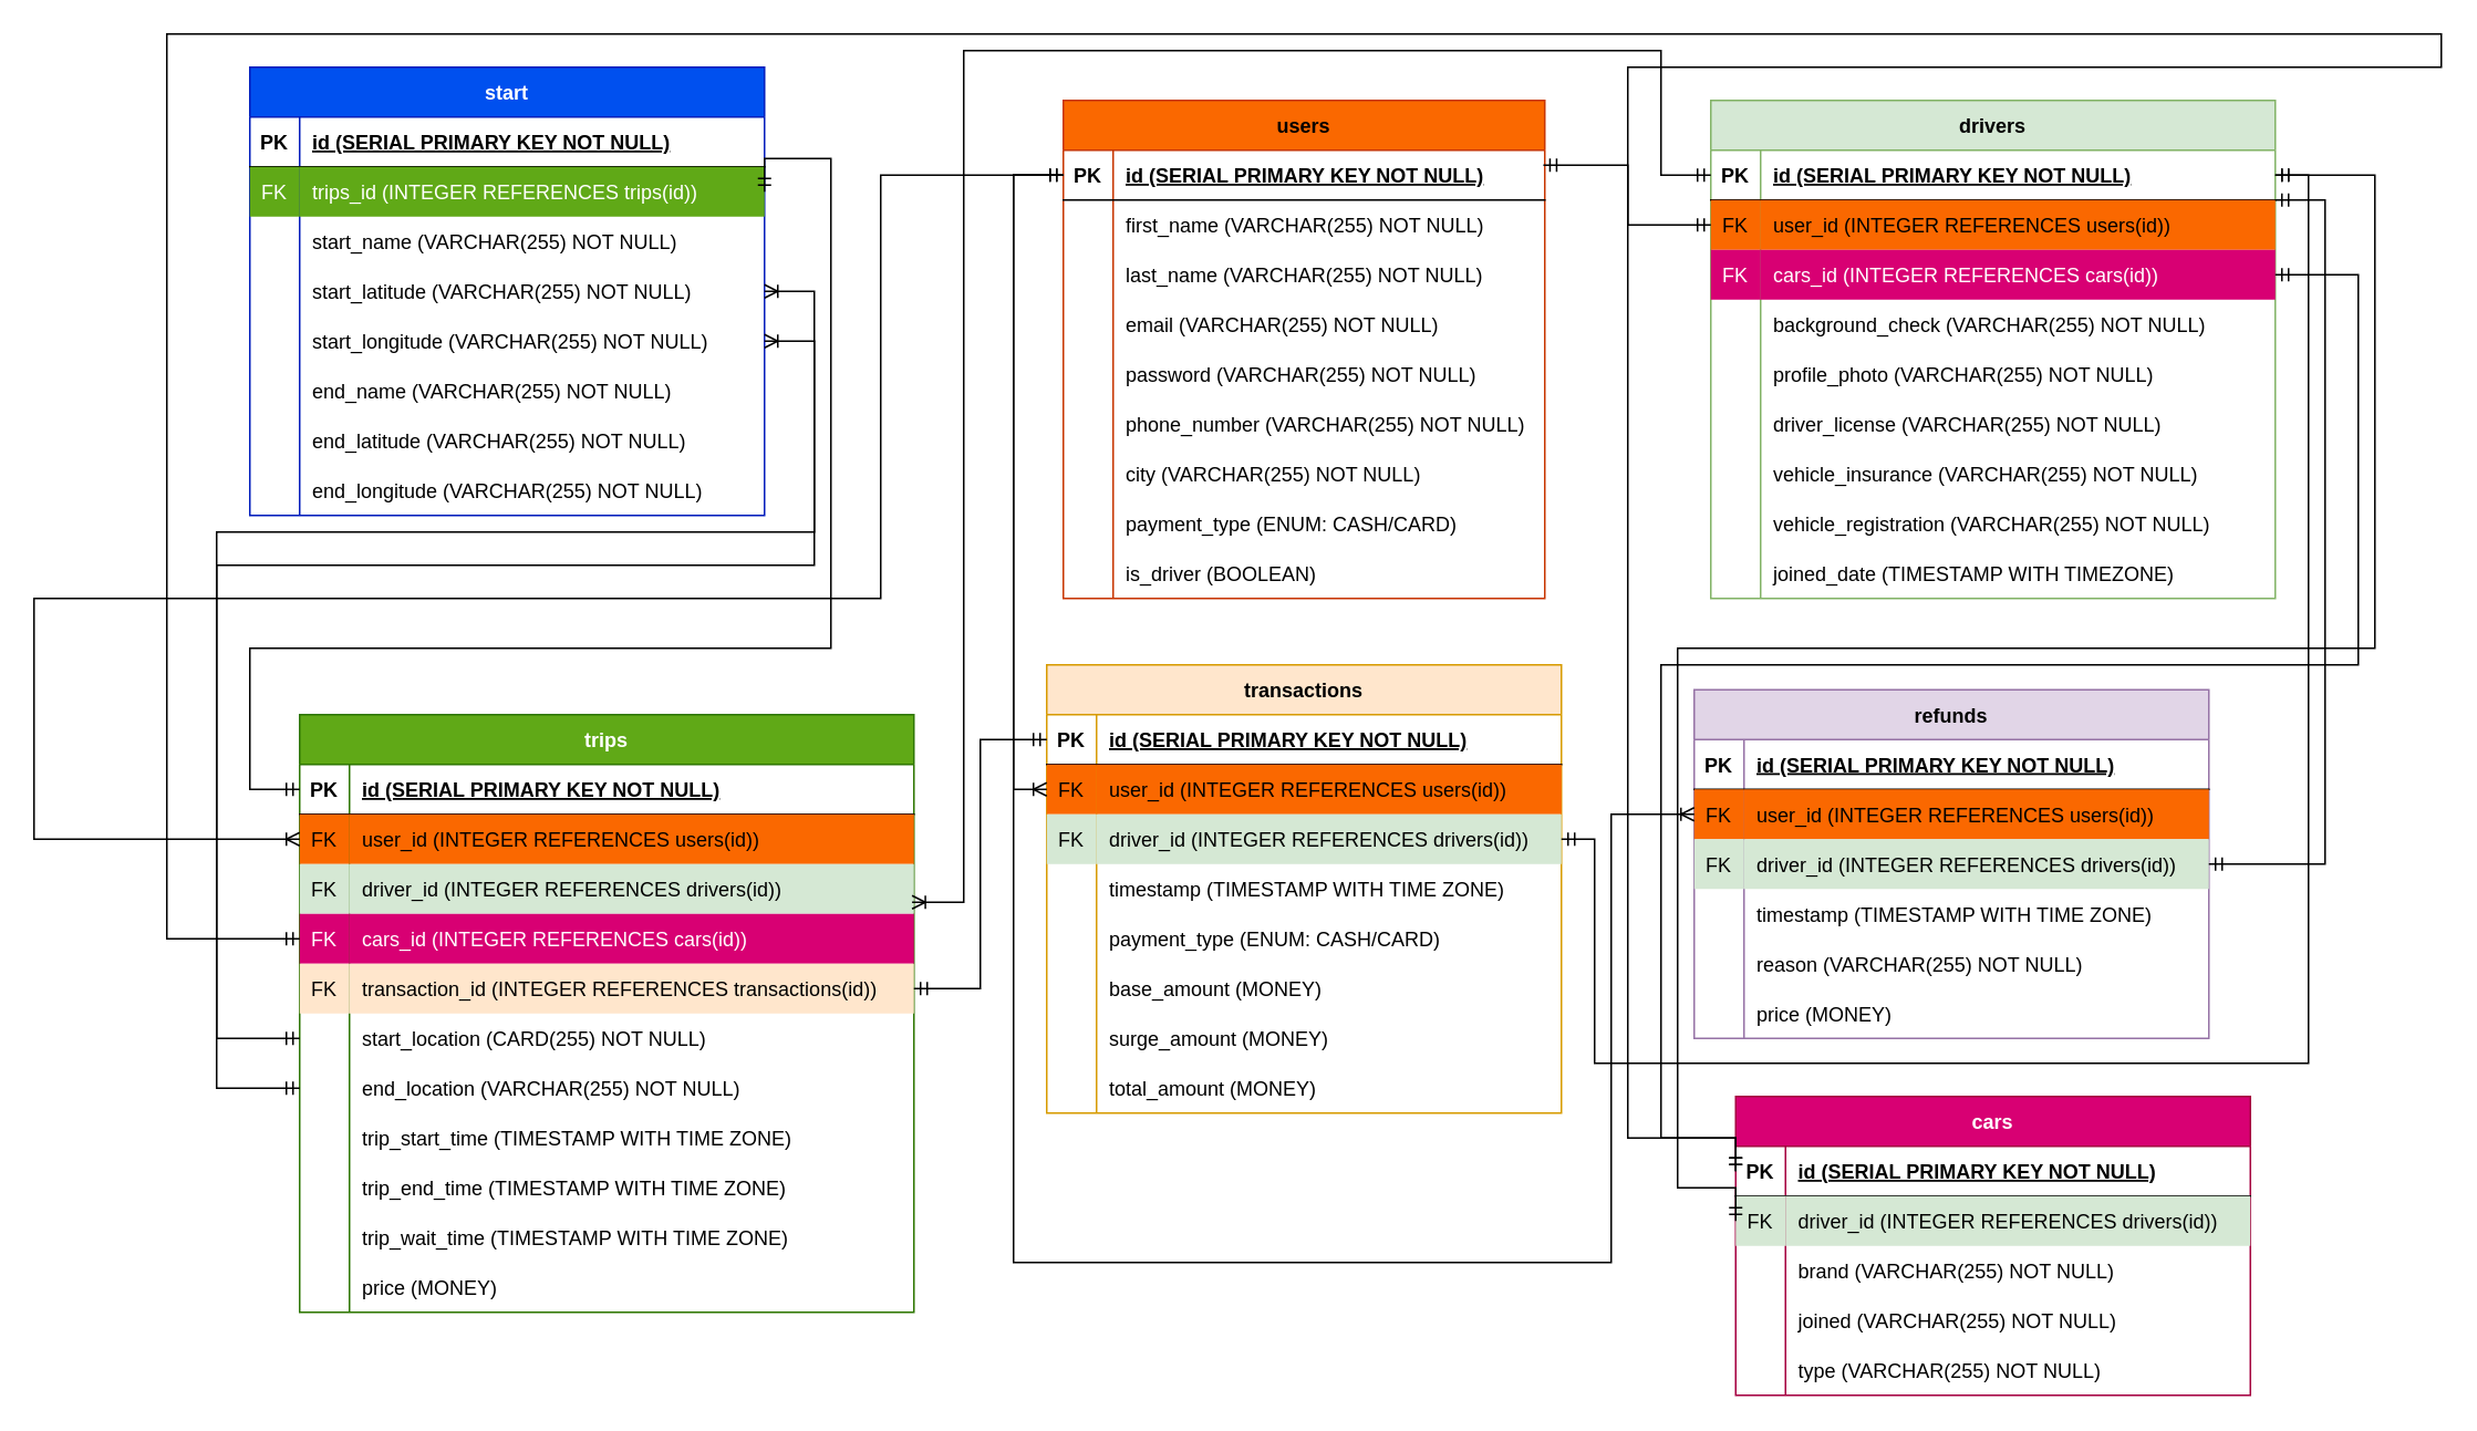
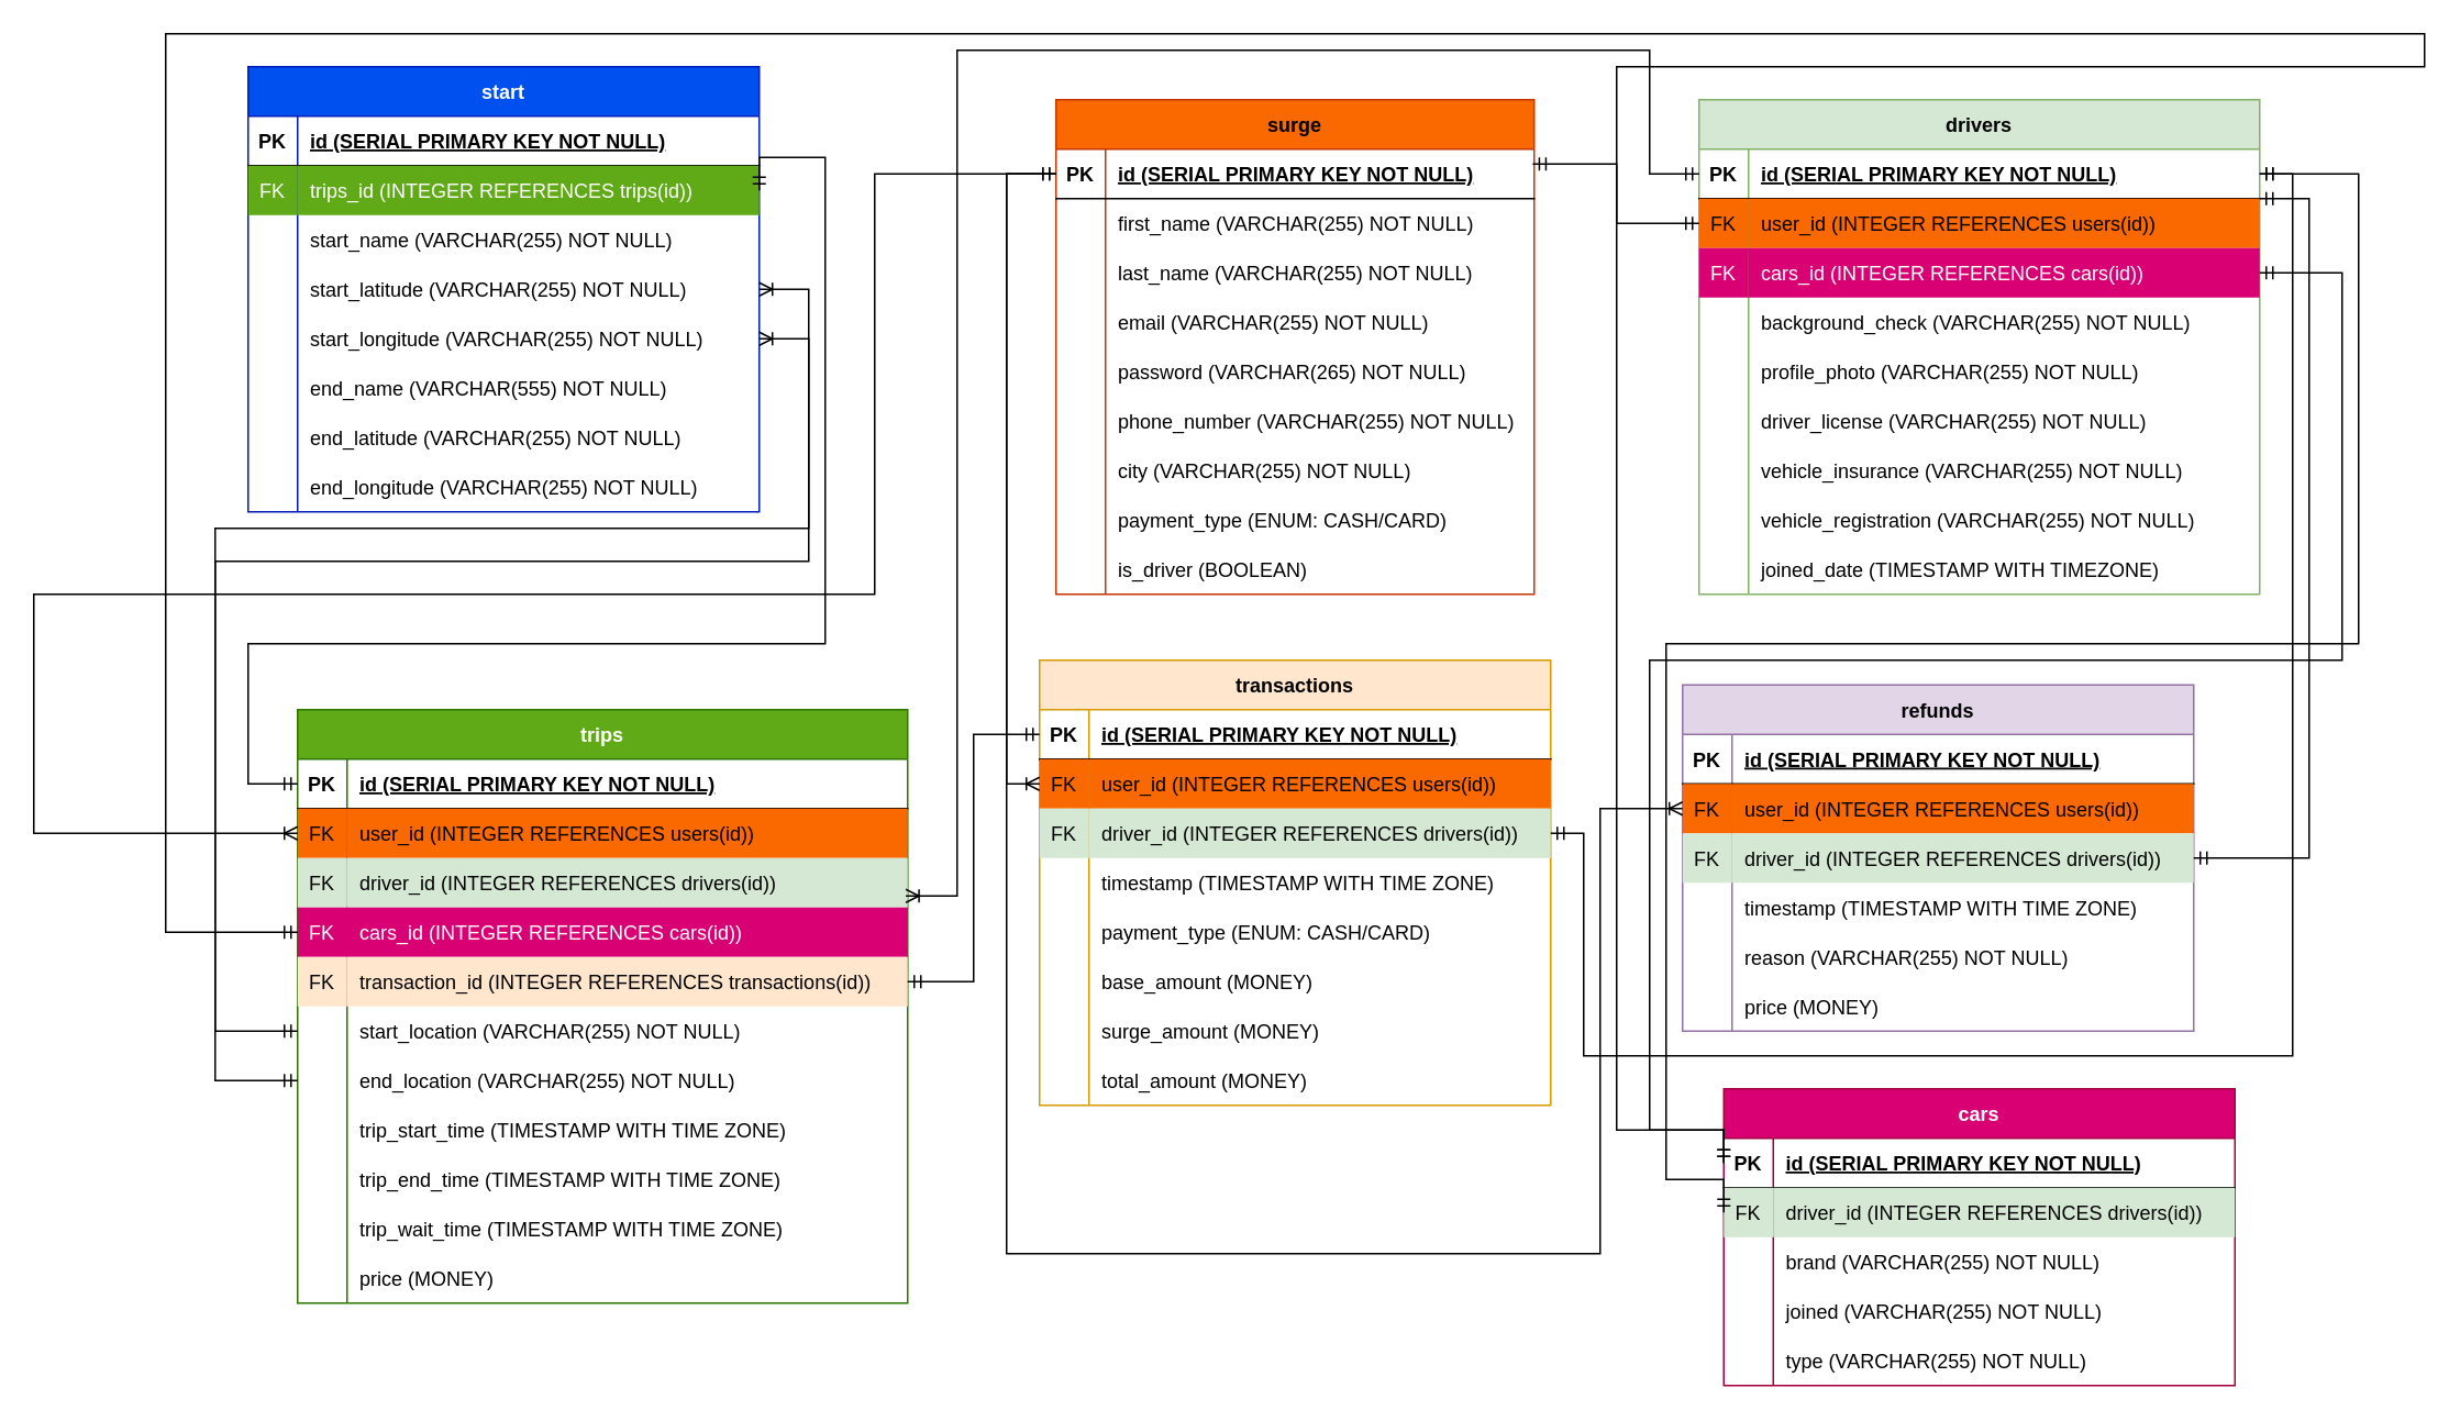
- <mxCell id="2" value="users" style="shape=table;startSize=30;container=1;collapsible=1;childLayout=tableLayout;fixedRows=1;rowLines=0;fontStyle=1;align=center;resizeLast=1;fillColor=#fa6800;strokeColor=#C73500;fontColor=#000000;" parent="1" vertex="1"><mxGeometry x="640" y="60" width="290" height="300" as="geometry" /></mxCell>
+ <mxCell id="2" value="surge" style="shape=table;startSize=30;container=1;collapsible=1;childLayout=tableLayout;fixedRows=1;rowLines=0;fontStyle=1;align=center;resizeLast=1;fillColor=#fa6800;strokeColor=#C73500;fontColor=#000000;" parent="1" vertex="1"><mxGeometry x="640" y="60" width="290" height="300" as="geometry" /></mxCell>
- <mxCell id="17" value="password (VARCHAR(255) NOT NULL)" style="shape=partialRectangle;connectable=0;fillColor=none;top=0;left=0;bottom=0;right=0;align=left;spacingLeft=6;overflow=hidden;" parent="15" vertex="1"><mxGeometry x="30" width="260" height="30" as="geometry"><mxRectangle width="260" height="30" as="alternateBounds" /></mxGeometry></mxCell>
+ <mxCell id="17" value="password (VARCHAR(265) NOT NULL)" style="shape=partialRectangle;connectable=0;fillColor=none;top=0;left=0;bottom=0;right=0;align=left;spacingLeft=6;overflow=hidden;" parent="15" vertex="1"><mxGeometry x="30" width="260" height="30" as="geometry"><mxRectangle width="260" height="30" as="alternateBounds" /></mxGeometry></mxCell>
- <mxCell id="181" value="end_name (VARCHAR(255) NOT NULL)" style="shape=partialRectangle;connectable=0;fillColor=none;top=0;left=0;bottom=0;right=0;align=left;spacingLeft=6;overflow=hidden;" vertex="1" parent="179"><mxGeometry x="30" width="280" height="30" as="geometry"><mxRectangle width="280" height="30" as="alternateBounds" /></mxGeometry></mxCell>
+ <mxCell id="181" value="end_name (VARCHAR(555) NOT NULL)" style="shape=partialRectangle;connectable=0;fillColor=none;top=0;left=0;bottom=0;right=0;align=left;spacingLeft=6;overflow=hidden;" vertex="1" parent="179"><mxGeometry x="30" width="280" height="30" as="geometry"><mxRectangle width="280" height="30" as="alternateBounds" /></mxGeometry></mxCell>
- <mxCell id="125" value="start_location (CARD(255) NOT NULL)" style="shape=partialRectangle;connectable=0;fillColor=none;top=0;left=0;bottom=0;right=0;align=left;spacingLeft=6;overflow=hidden;" parent="123" vertex="1"><mxGeometry x="30" width="340" height="30" as="geometry"><mxRectangle width="340" height="30" as="alternateBounds" /></mxGeometry></mxCell>
+ <mxCell id="125" value="start_location (VARCHAR(255) NOT NULL)" style="shape=partialRectangle;connectable=0;fillColor=none;top=0;left=0;bottom=0;right=0;align=left;spacingLeft=6;overflow=hidden;" parent="123" vertex="1"><mxGeometry x="30" width="340" height="30" as="geometry"><mxRectangle width="340" height="30" as="alternateBounds" /></mxGeometry></mxCell>
